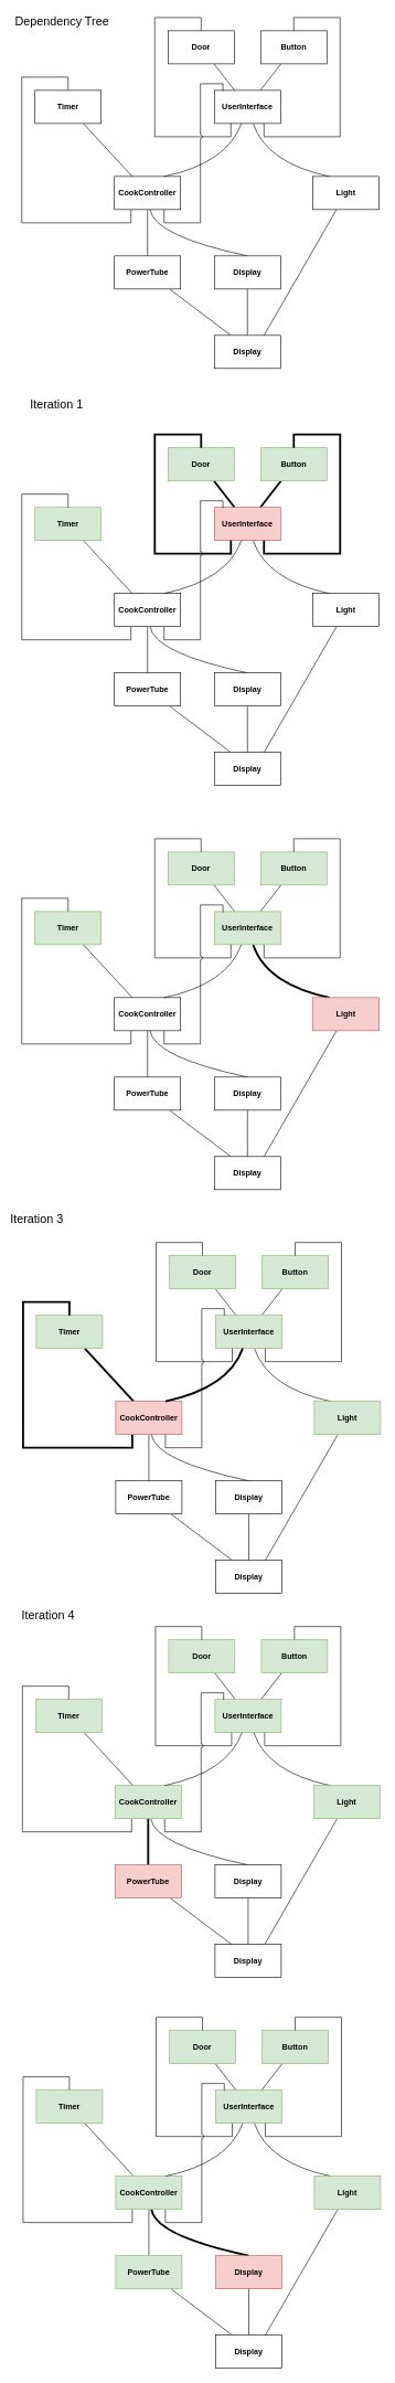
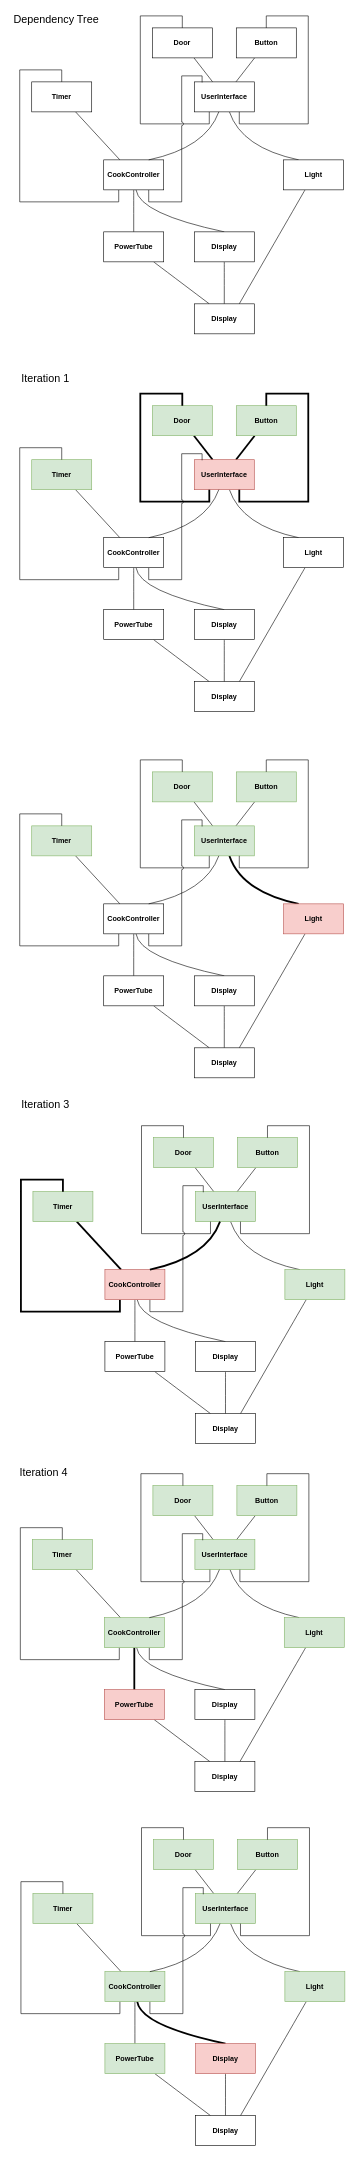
- <mxCell id="147" value="&lt;font style=&quot;font-size: 18px&quot;&gt;Iteration 1&lt;/font&gt;" style="text;html=1;resizable=0;points=[];autosize=1;align=left;verticalAlign=top;spacingTop=-4;" vertex="1" parent="1"><mxGeometry x="43" y="597.333" width="100" height="20" as="geometry" /></mxCell>
+ <mxCell id="147" value="&lt;font style=&quot;font-size: 18px&quot;&gt;Iteration 1&lt;/font&gt;" style="text;html=1;resizable=0;points=[];autosize=1;align=left;verticalAlign=top;spacingTop=-4;" vertex="1" parent="1"><mxGeometry x="33" y="617.333" width="100" height="20" as="geometry" /></mxCell>
- <mxCell id="148" value="&lt;font style=&quot;font-size: 18px&quot;&gt;Iteration 3&lt;/font&gt;" style="text;html=1;resizable=0;points=[];autosize=1;align=left;verticalAlign=top;spacingTop=-4;" vertex="1" parent="1"><mxGeometry x="13" y="1827.767" width="100" height="20" as="geometry" /></mxCell>
+ <mxCell id="148" value="&lt;font style=&quot;font-size: 18px&quot;&gt;Iteration 3&lt;/font&gt;" style="text;html=1;resizable=0;points=[];autosize=1;align=left;verticalAlign=top;spacingTop=-4;" vertex="1" parent="1"><mxGeometry x="33" y="1827.767" width="100" height="20" as="geometry" /></mxCell>
- <mxCell id="149" value="&lt;font style=&quot;font-size: 18px&quot;&gt;Iteration 4&lt;/font&gt;" style="text;html=1;resizable=0;points=[];autosize=1;align=left;verticalAlign=top;spacingTop=-4;" vertex="1" parent="1"><mxGeometry x="30" y="2425.767" width="100" height="20" as="geometry" /></mxCell>
+ <mxCell id="149" value="&lt;font style=&quot;font-size: 18px&quot;&gt;Iteration 4&lt;/font&gt;" style="text;html=1;resizable=0;points=[];autosize=1;align=left;verticalAlign=top;spacingTop=-4;" vertex="1" parent="1"><mxGeometry x="30" y="2440.767" width="100" height="20" as="geometry" /></mxCell>
